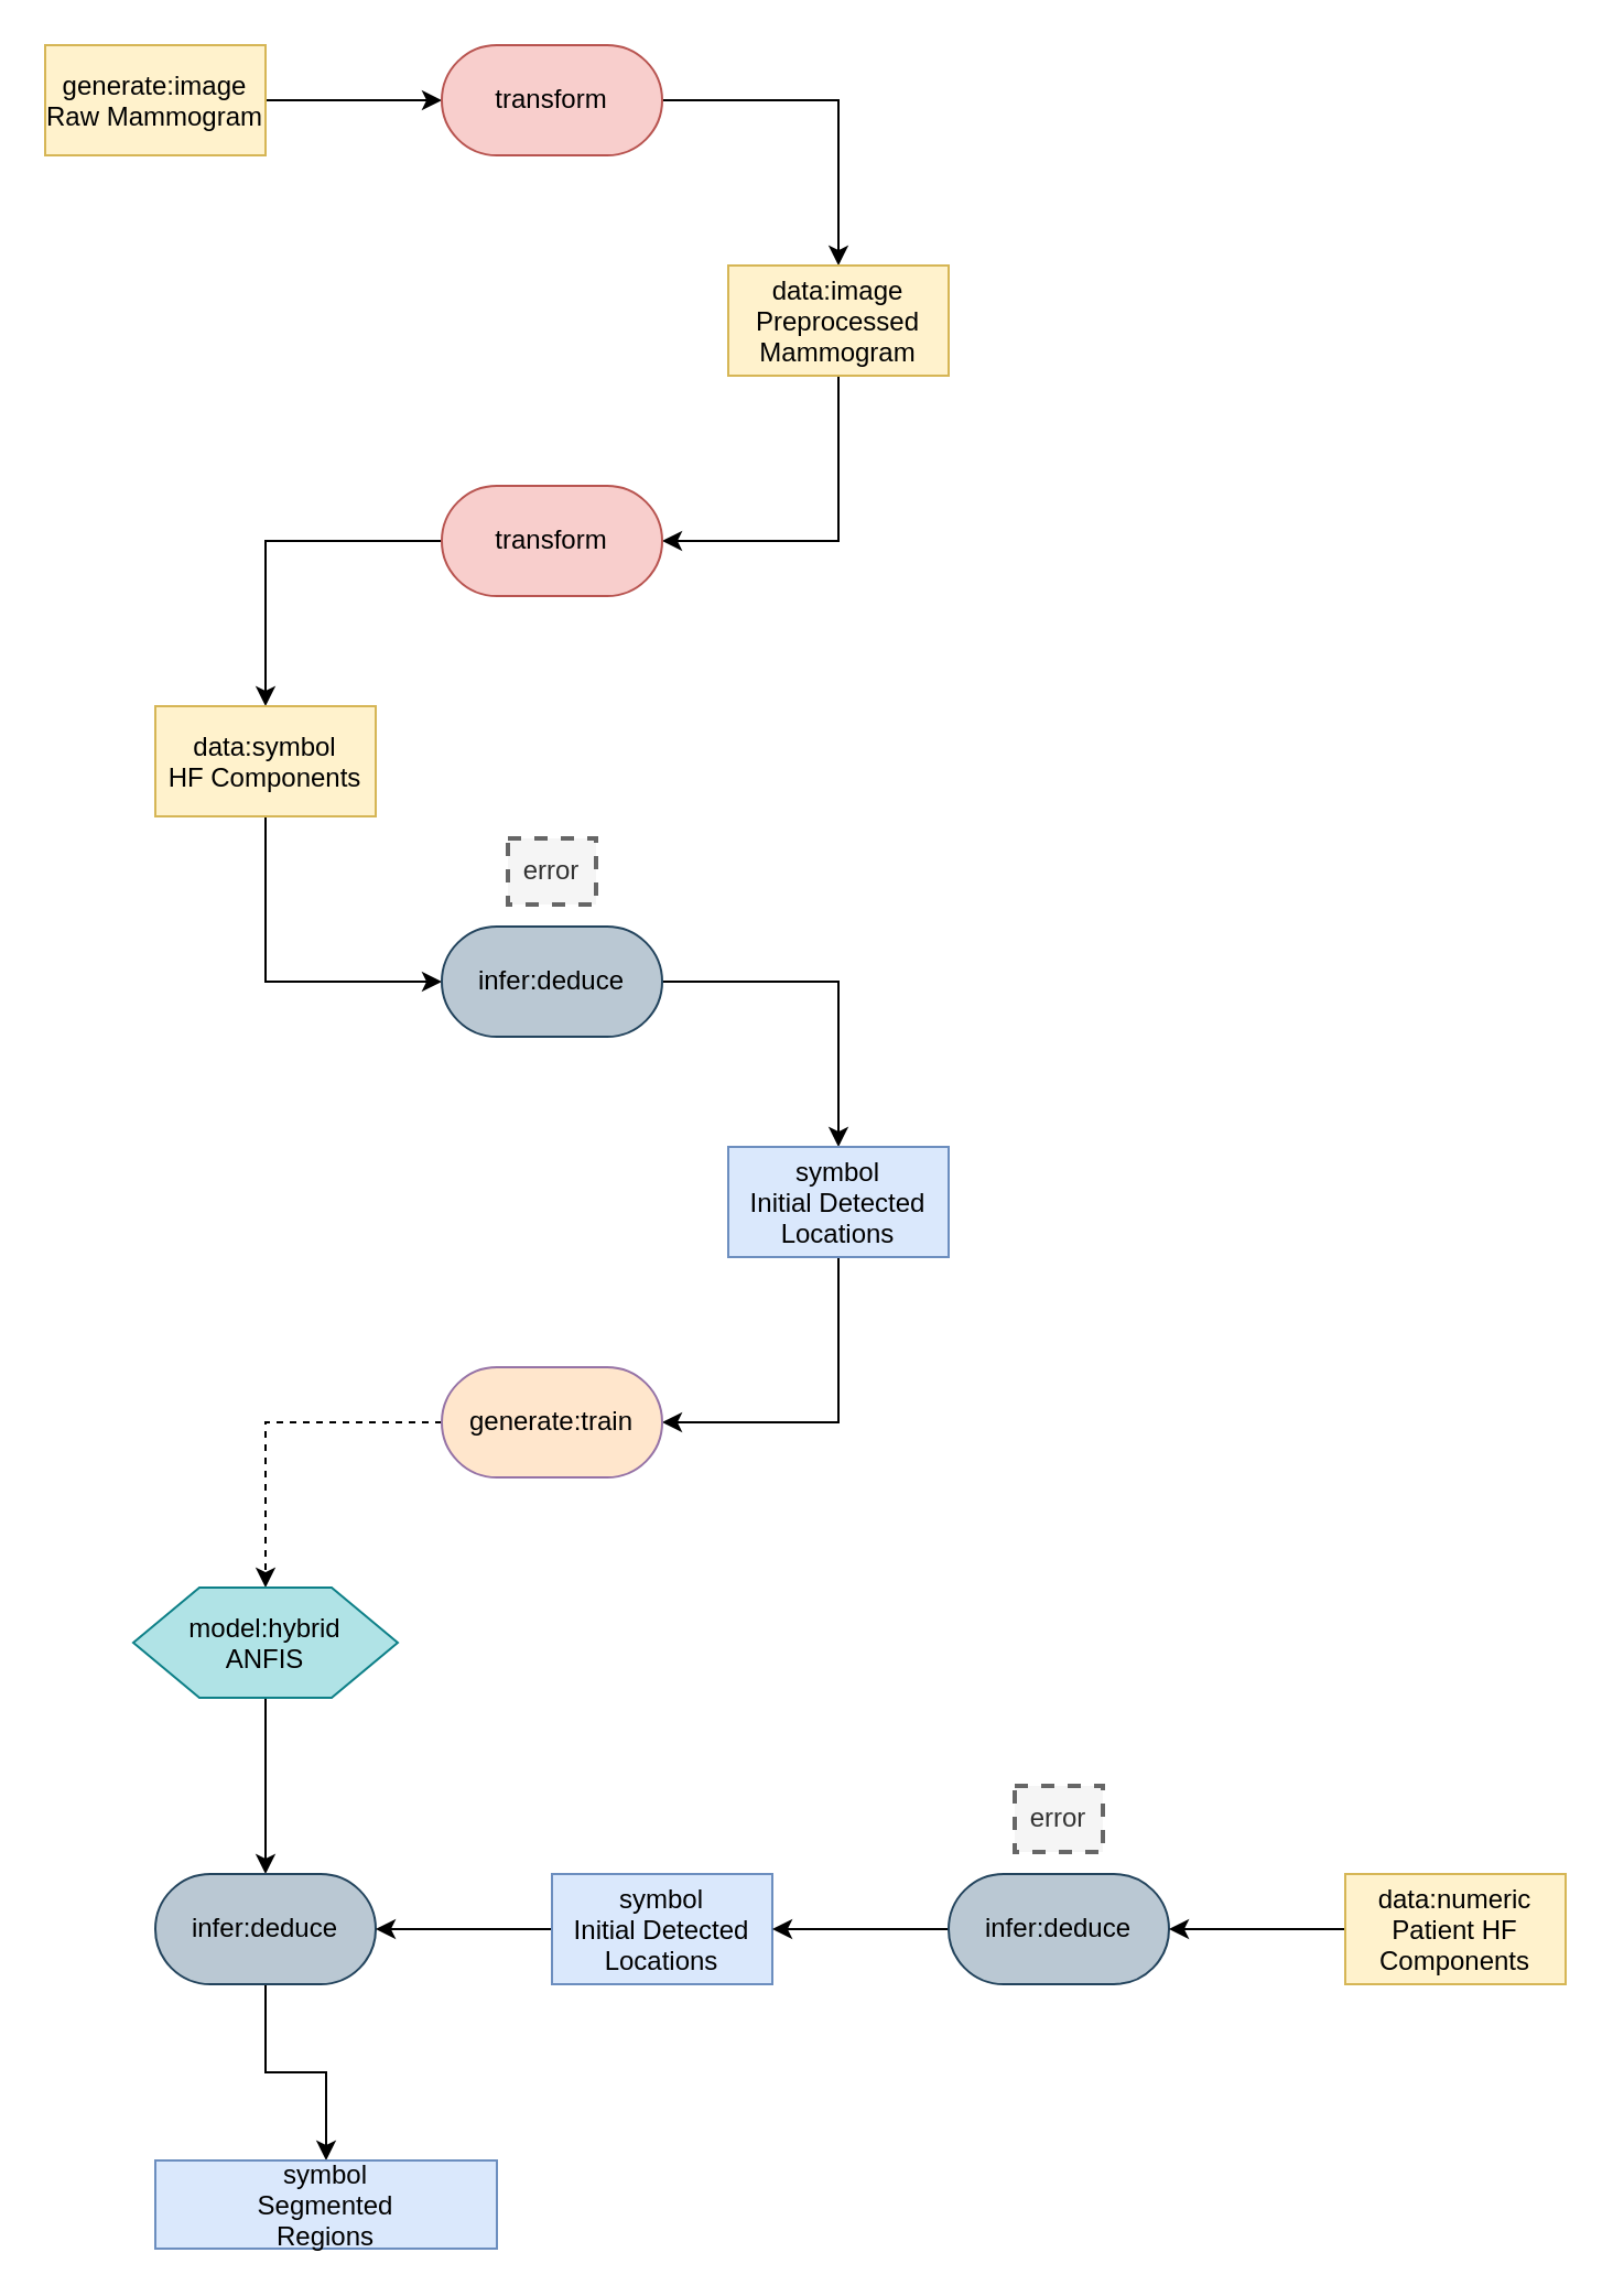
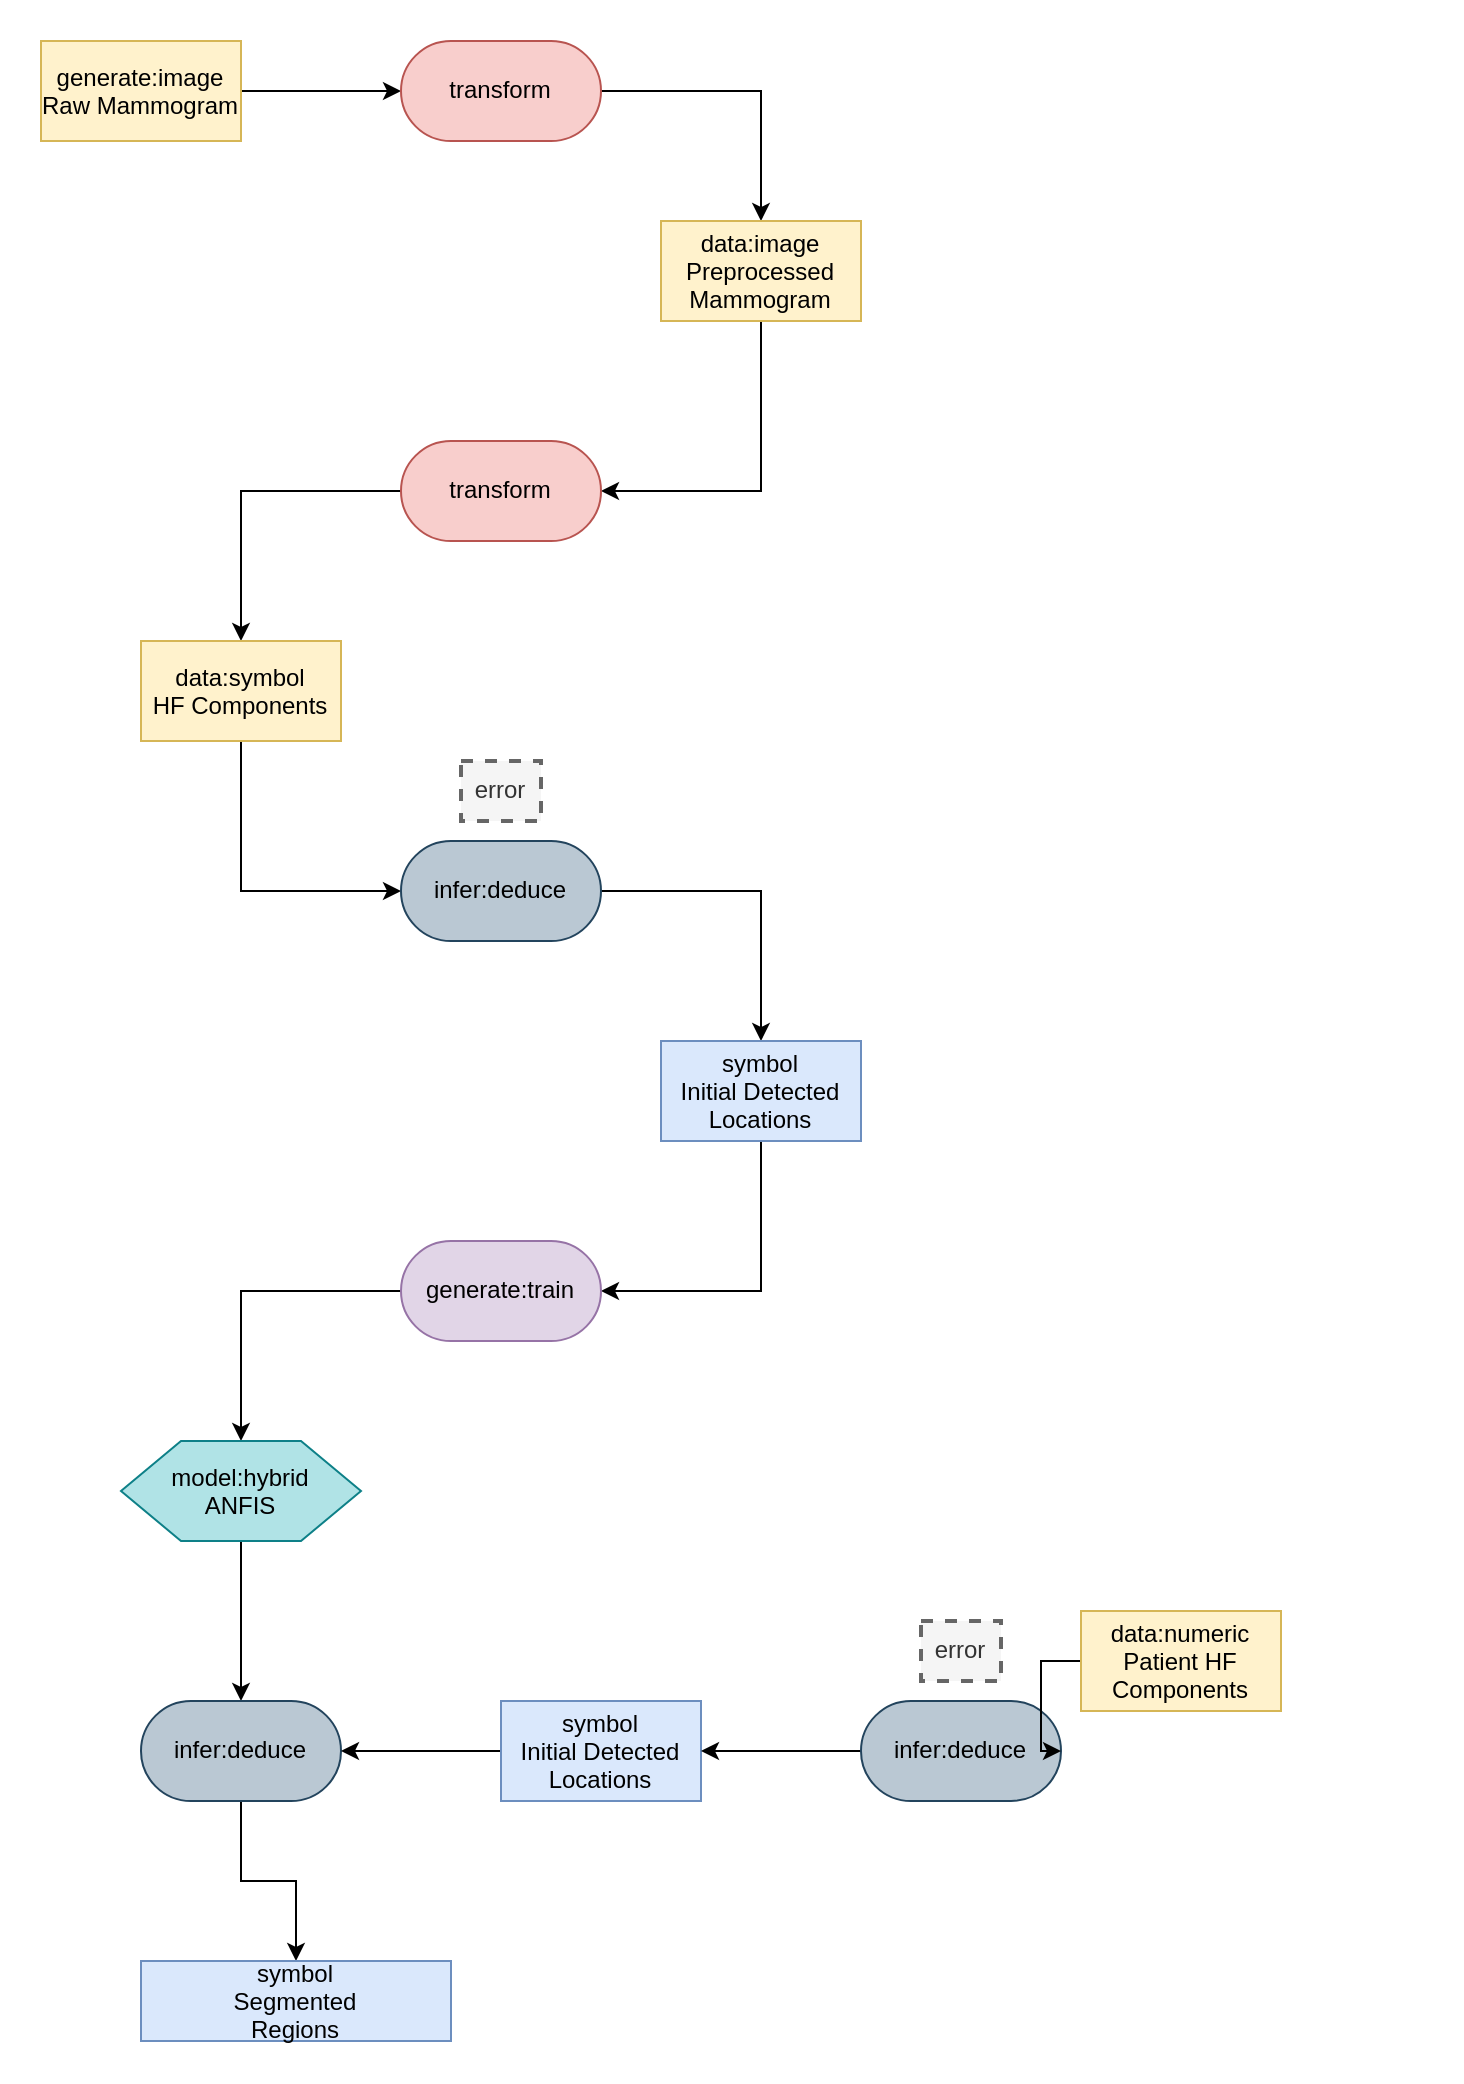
- <mxCell id="7" value="data:image&#10;Preprocessed&#10;Mammogram" style="rectangle;fillColor=#fff2cc;strokeColor=#d6b656;" name="data" vertex="1" parent="1"><mxGeometry x="330" y="120" width="100" height="50" as="geometry" /></mxCell>
+ <mxCell id="7" value="data:image&#10;Preprocessed&#10;Mammogram" style="rectangle;fillColor=#fff2cc;strokeColor=#d6b656;" name="data" vertex="1" parent="1"><mxGeometry x="330" y="110" width="100" height="50" as="geometry" /></mxCell>
- <mxCell id="16" style="edgeStyle=orthogonalEdgeStyle;rounded=0;orthogonalLoop=1;jettySize=auto;html=1;exitX=0;exitY=0.5;exitDx=0;exitDy=0;entryX=0.5;entryY=0;entryDx=0;entryDy=0;dashed=1;" edge="1" parent="1" source="17" target="19"><mxGeometry relative="1" as="geometry" /></mxCell>
+ <mxCell id="16" style="edgeStyle=orthogonalEdgeStyle;rounded=0;orthogonalLoop=1;jettySize=auto;html=1;exitX=0;exitY=0.5;exitDx=0;exitDy=0;entryX=0.5;entryY=0;entryDx=0;entryDy=0;" edge="1" parent="1" source="17" target="19"><mxGeometry relative="1" as="geometry" /></mxCell>
- <mxCell id="17" value="generate:train" style="rounded=1;whiteSpace=wrap;html=1;arcSize=50;fillColor=#ffe6cc;strokeColor=#9673a6;" name="generate:train" vertex="1" parent="1"><mxGeometry x="200" y="620" width="100" height="50" as="geometry" /></mxCell>
+ <mxCell id="17" value="generate:train" style="rounded=1;whiteSpace=wrap;html=1;arcSize=50;fillColor=#e1d5e7;strokeColor=#9673a6;" name="generate:train" vertex="1" parent="1"><mxGeometry x="200" y="620" width="100" height="50" as="geometry" /></mxCell>
- <mxCell id="28" value="data:numeric&#10;Patient HF&#10;Components" style="rectangle;fillColor=#fff2cc;strokeColor=#d6b656;" name="data" vertex="1" parent="1" tooltip="⚠️ Node not part of any valid pattern."><mxGeometry x="610" y="850" width="100" height="50" as="geometry" /></mxCell>
+ <mxCell id="28" value="data:numeric&#10;Patient HF&#10;Components" style="rectangle;fillColor=#fff2cc;strokeColor=#d6b656;" name="data" vertex="1" parent="1" tooltip="⚠️ Node not part of any valid pattern."><mxGeometry x="540" y="805" width="100" height="50" as="geometry" /></mxCell>
